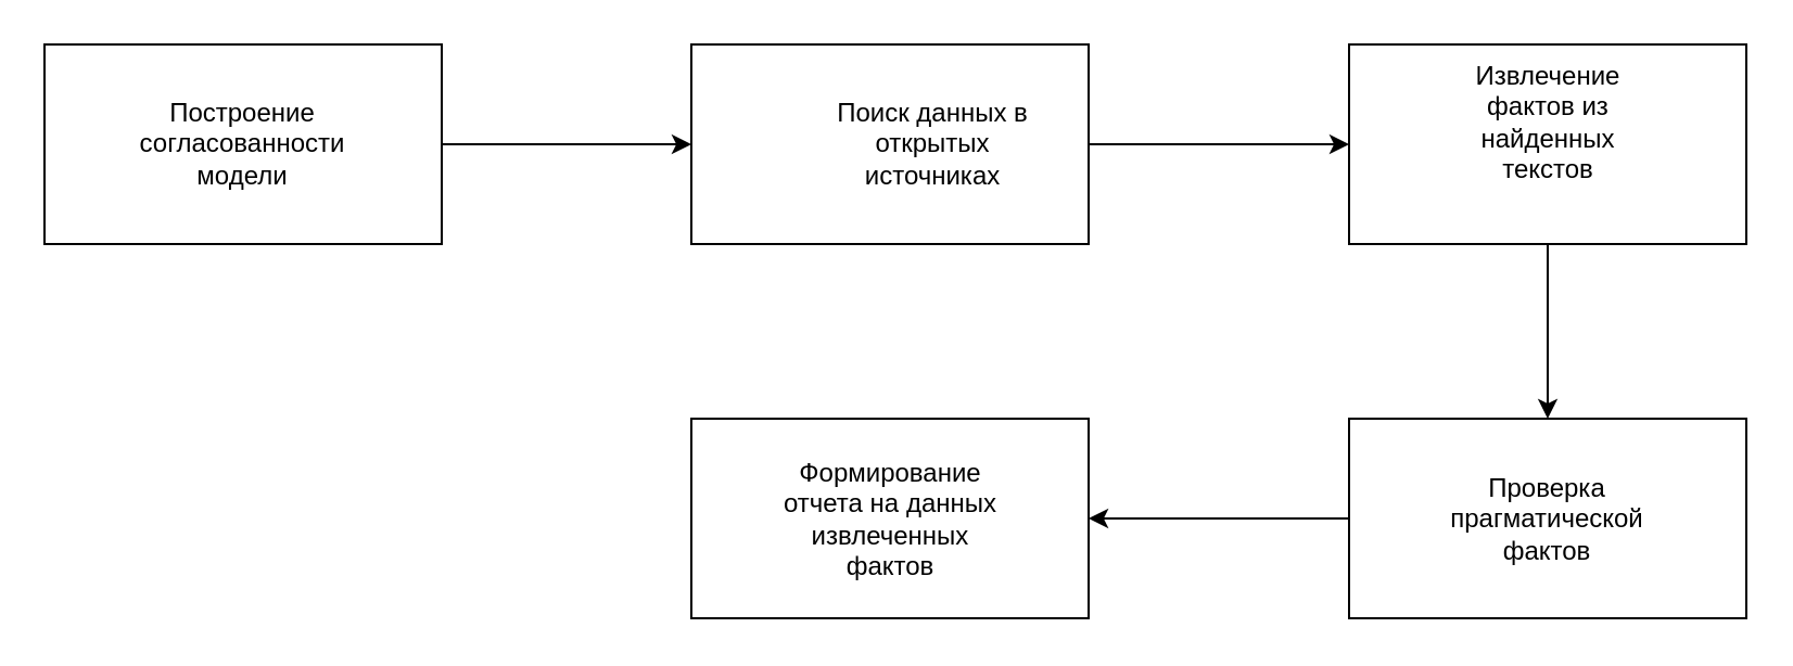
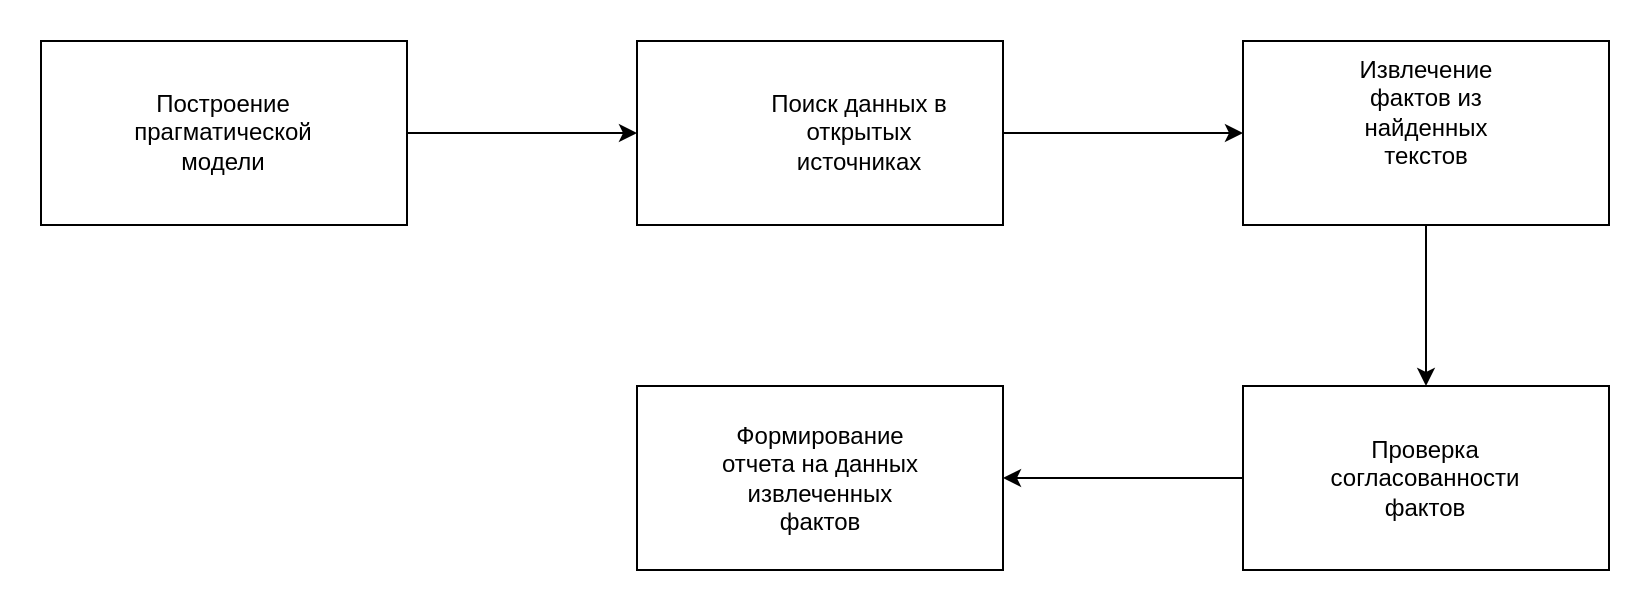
- <mxCell id="6" value="Построение согласованности&lt;br&gt;модели" style="text;html=1;strokeColor=none;fillColor=none;align=center;verticalAlign=middle;whiteSpace=wrap;rounded=0;" vertex="1" parent="1"><mxGeometry x="58" y="39" width="107" height="54" as="geometry" /></mxCell>
+ <mxCell id="6" value="Построение прагматической&lt;br&gt;модели" style="text;html=1;strokeColor=none;fillColor=none;align=center;verticalAlign=middle;whiteSpace=wrap;rounded=0;" vertex="1" parent="1"><mxGeometry x="58" y="39" width="107" height="54" as="geometry" /></mxCell>
- <mxCell id="13" value="Проверка прагматической фактов" style="text;html=1;strokeColor=none;fillColor=none;align=center;verticalAlign=middle;whiteSpace=wrap;rounded=0;" vertex="1" parent="1"><mxGeometry x="653" y="214.5" width="119" height="48" as="geometry" /></mxCell>
+ <mxCell id="13" value="Проверка согласованности фактов" style="text;html=1;strokeColor=none;fillColor=none;align=center;verticalAlign=middle;whiteSpace=wrap;rounded=0;" vertex="1" parent="1"><mxGeometry x="653" y="214.5" width="119" height="48" as="geometry" /></mxCell>
